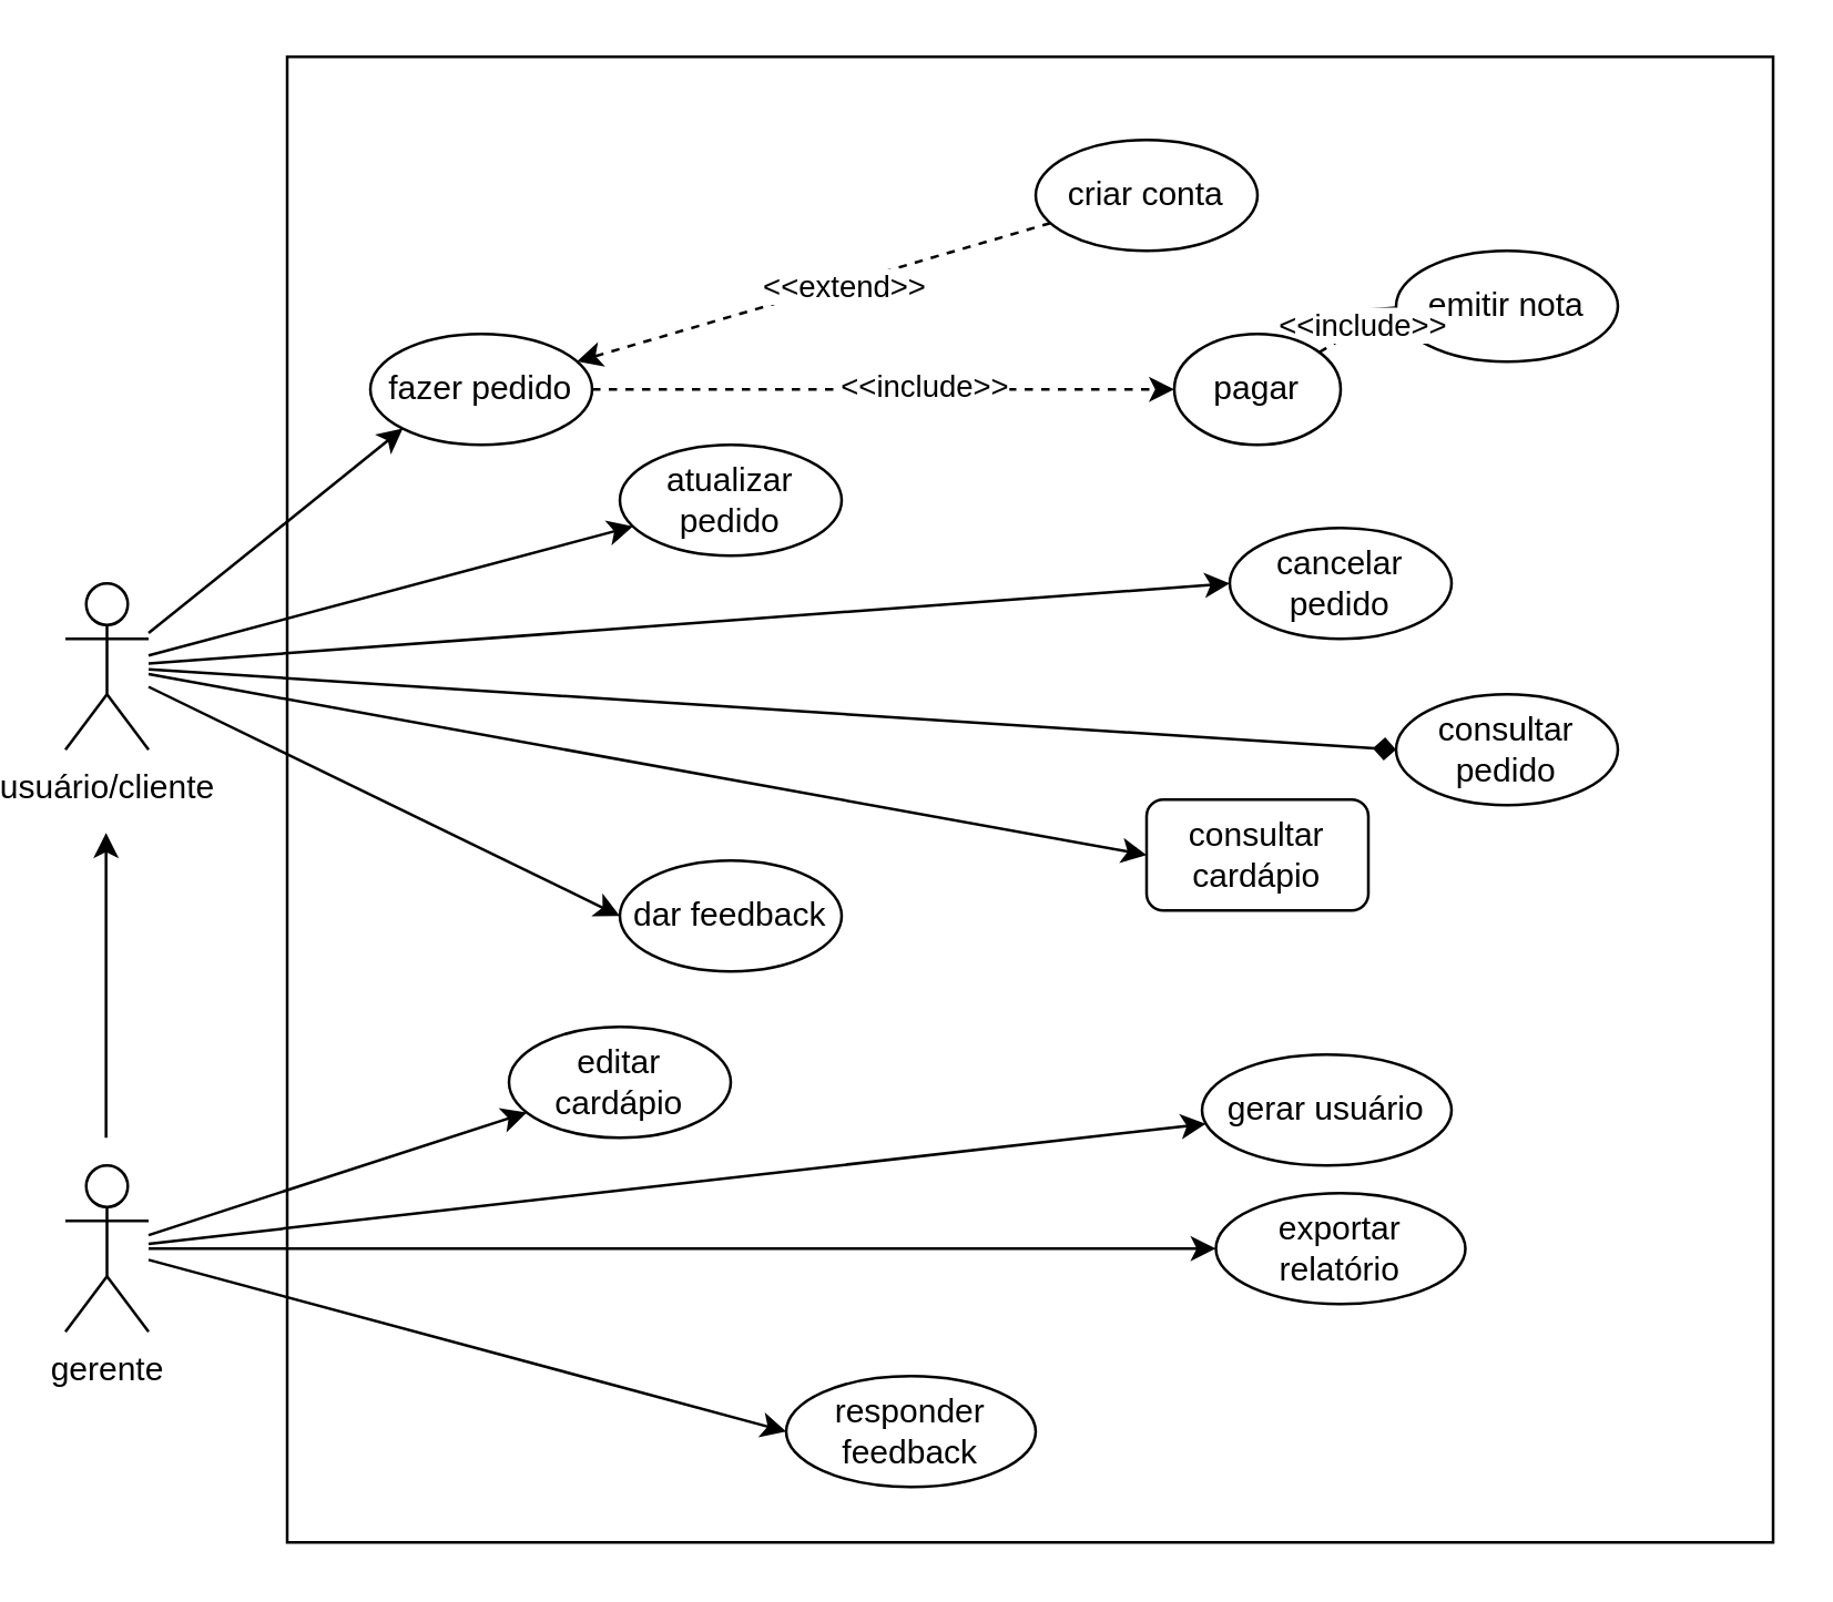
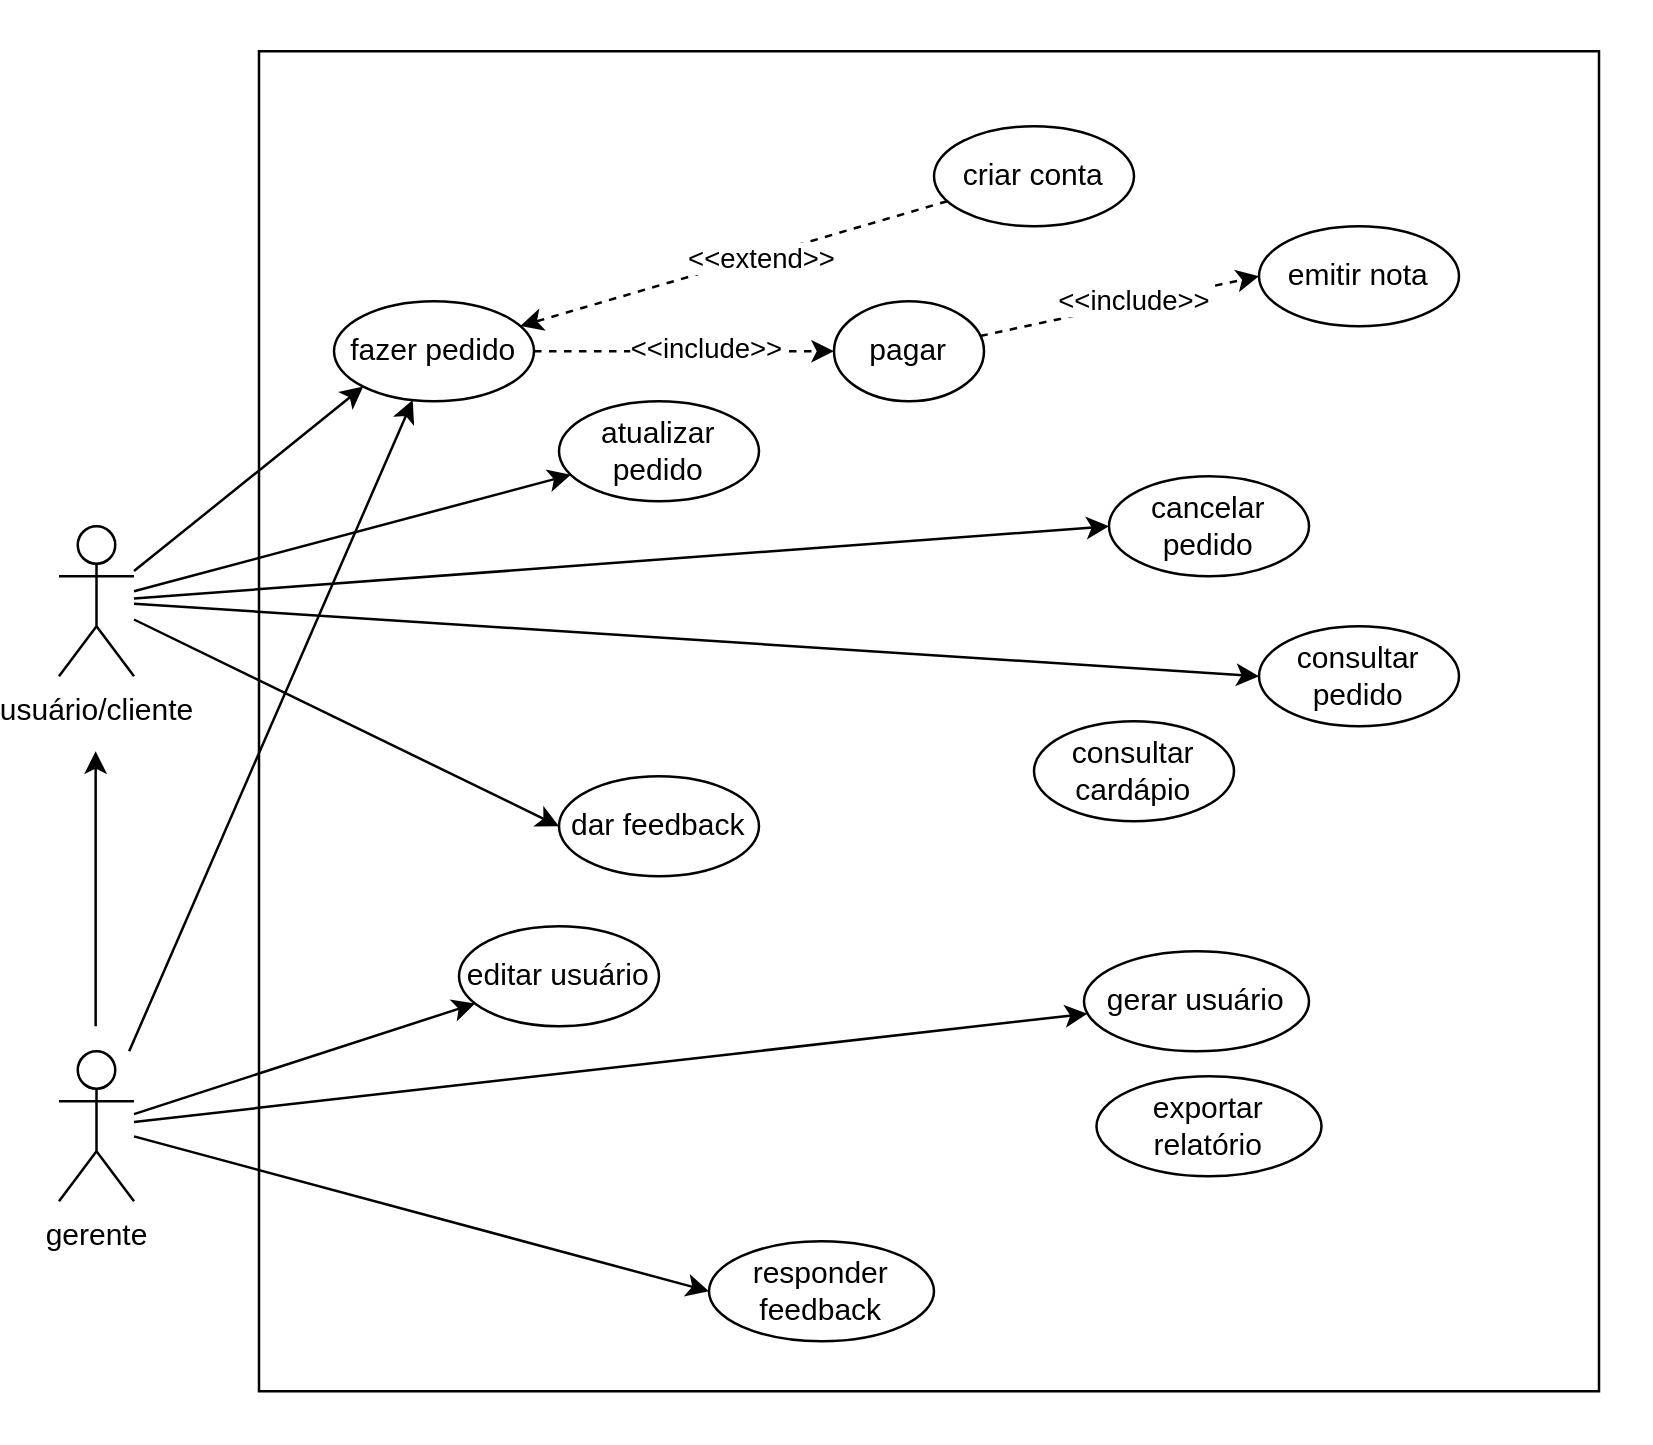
- <mxCell id="30" value="pagar" style="ellipse;whiteSpace=wrap;html=1;" vertex="1" parent="1"><mxGeometry x="420" y="120" width="60" height="40" as="geometry" /></mxCell>
+ <mxCell id="30" value="pagar" style="ellipse;whiteSpace=wrap;html=1;" vertex="1" parent="1"><mxGeometry x="330" y="120" width="60" height="40" as="geometry" /></mxCell>
- <mxCell id="7" style="rounded=0;orthogonalLoop=1;jettySize=auto;html=1;entryX=0;entryY=0.5;entryDx=0;entryDy=0;endArrow=diamond;" edge="1" parent="1" source="13" target="19"><mxGeometry relative="1" as="geometry" /></mxCell>
+ <mxCell id="7" style="rounded=0;orthogonalLoop=1;jettySize=auto;html=1;entryX=0;entryY=0.5;entryDx=0;entryDy=0;" edge="1" parent="1" source="13" target="19"><mxGeometry relative="1" as="geometry" /></mxCell>
- <mxCell id="11" style="rounded=0;orthogonalLoop=1;jettySize=auto;html=1;entryX=0;entryY=0.5;entryDx=0;entryDy=0;" edge="1" parent="1" source="13" target="26"><mxGeometry relative="1" as="geometry" /></mxCell>
- <mxCell id="26" value="consultar cardápio" style="whiteSpace=wrap;html=1;rounded=1;" vertex="1" parent="1"><mxGeometry x="410" y="288" width="80" height="40" as="geometry" /></mxCell>
+ <mxCell id="26" value="consultar cardápio" style="ellipse;whiteSpace=wrap;html=1;" vertex="1" parent="1"><mxGeometry x="410" y="288" width="80" height="40" as="geometry" /></mxCell>
- <mxCell id="27" value="editar cardápio" style="ellipse;whiteSpace=wrap;html=1;" vertex="1" parent="1"><mxGeometry x="180" y="370" width="80" height="40" as="geometry" /></mxCell>
+ <mxCell id="27" value="editar usuário" style="ellipse;whiteSpace=wrap;html=1;" vertex="1" parent="1"><mxGeometry x="180" y="370" width="80" height="40" as="geometry" /></mxCell>
- <mxCell id="4" style="rounded=0;orthogonalLoop=1;jettySize=auto;html=1;entryX=0;entryY=0.5;entryDx=0;entryDy=0;" edge="1" parent="1" source="6" target="32"><mxGeometry relative="1" as="geometry" /></mxCell>
+ <mxCell id="4" style="rounded=0;orthogonalLoop=1;jettySize=auto;html=1;" edge="1" parent="1" source="6" target="18"><mxGeometry relative="1" as="geometry" /></mxCell>
